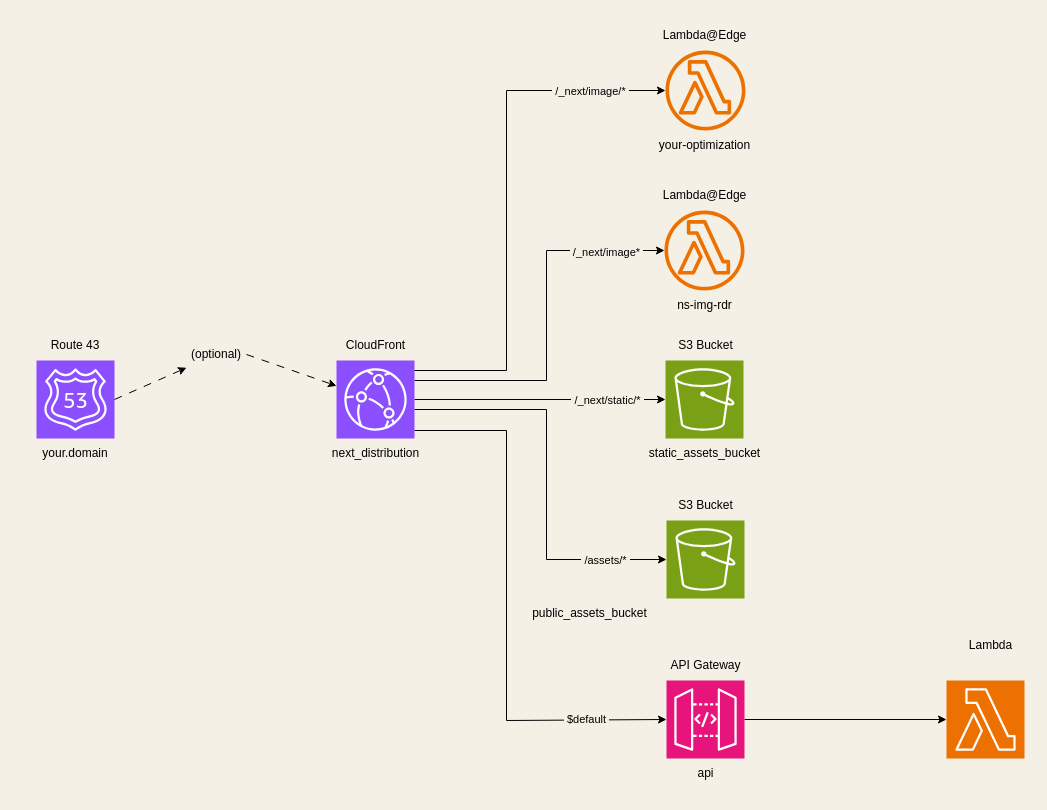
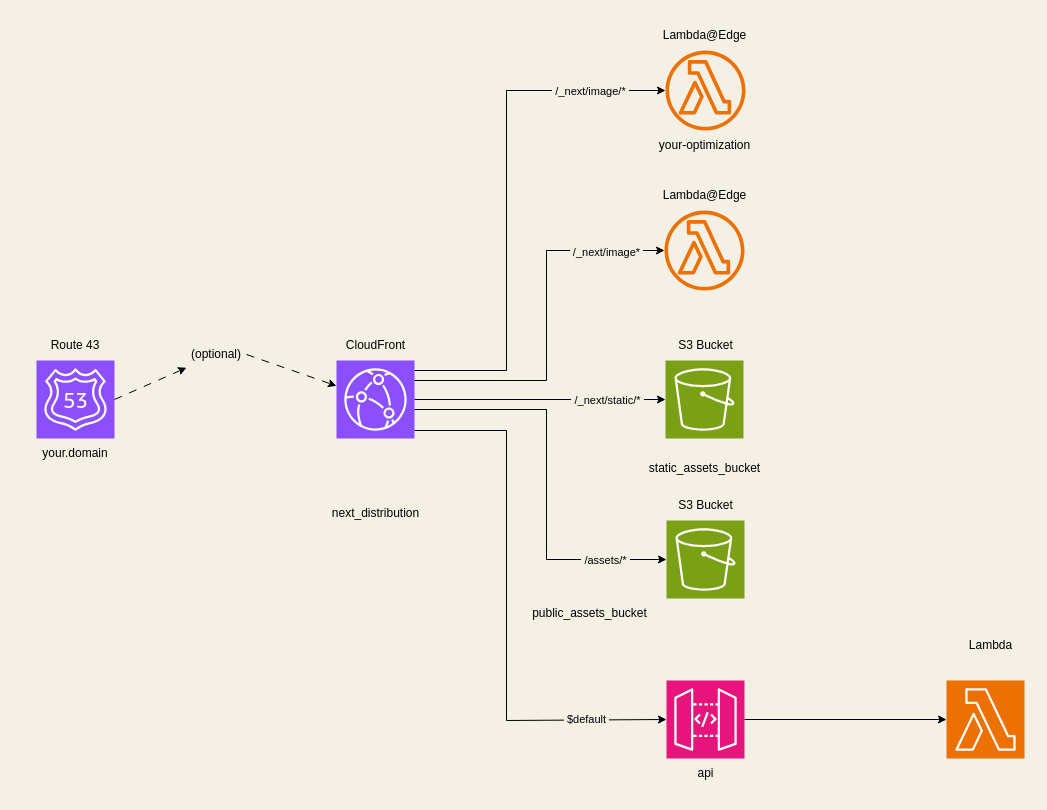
- <mxCell id="34" value="ns-img-rdr" style="text;html=1;align=center;verticalAlign=middle;resizable=0;points=[];autosize=1;strokeColor=none;fillColor=none;" parent="1" vertex="1"><mxGeometry x="644" y="290" width="120" height="30" as="geometry" /></mxCell>
- <mxCell id="30" value="next_distribution" style="text;html=1;align=center;verticalAlign=middle;resizable=0;points=[];autosize=1;strokeColor=none;fillColor=none;" parent="1" vertex="1"><mxGeometry x="320" y="438" width="110" height="30" as="geometry" /></mxCell>
+ <mxCell id="30" value="next_distribution" style="text;html=1;align=center;verticalAlign=middle;resizable=0;points=[];autosize=1;strokeColor=none;fillColor=none;" parent="1" vertex="1"><mxGeometry x="320" y="498" width="110" height="30" as="geometry" /></mxCell>
- <mxCell id="37" value="static_assets_bucket" style="text;html=1;align=center;verticalAlign=middle;resizable=0;points=[];autosize=1;strokeColor=none;fillColor=none;" parent="1" vertex="1"><mxGeometry x="639" y="438" width="130" height="30" as="geometry" /></mxCell>
+ <mxCell id="37" value="static_assets_bucket" style="text;html=1;align=center;verticalAlign=middle;resizable=0;points=[];autosize=1;strokeColor=none;fillColor=none;" parent="1" vertex="1"><mxGeometry x="639" y="453" width="130" height="30" as="geometry" /></mxCell>
- <mxCell id="27" value="API Gateway" style="text;html=1;align=center;verticalAlign=middle;resizable=0;points=[];autosize=1;strokeColor=none;fillColor=none;" parent="1" vertex="1"><mxGeometry x="660" y="650" width="90" height="30" as="geometry" /></mxCell>
